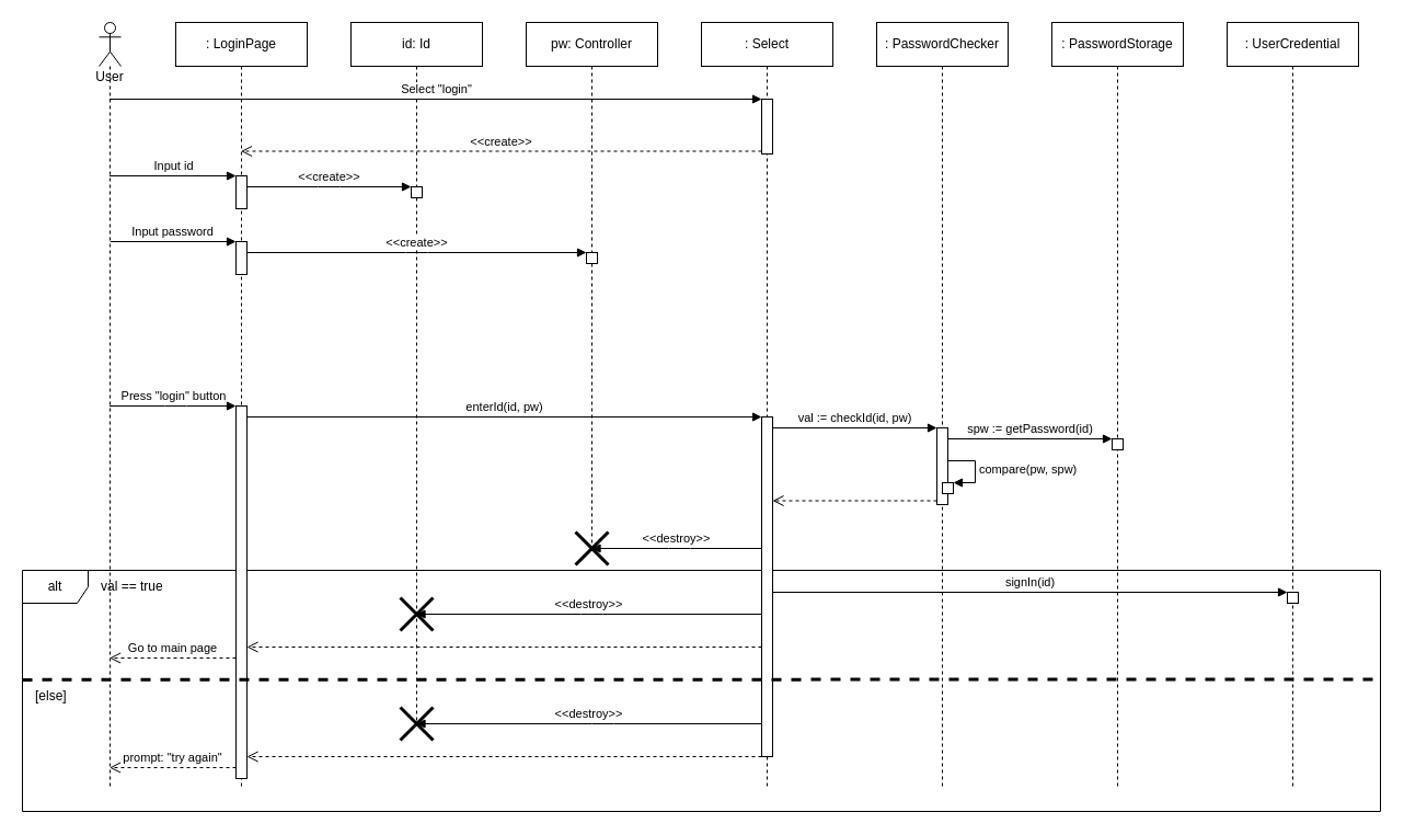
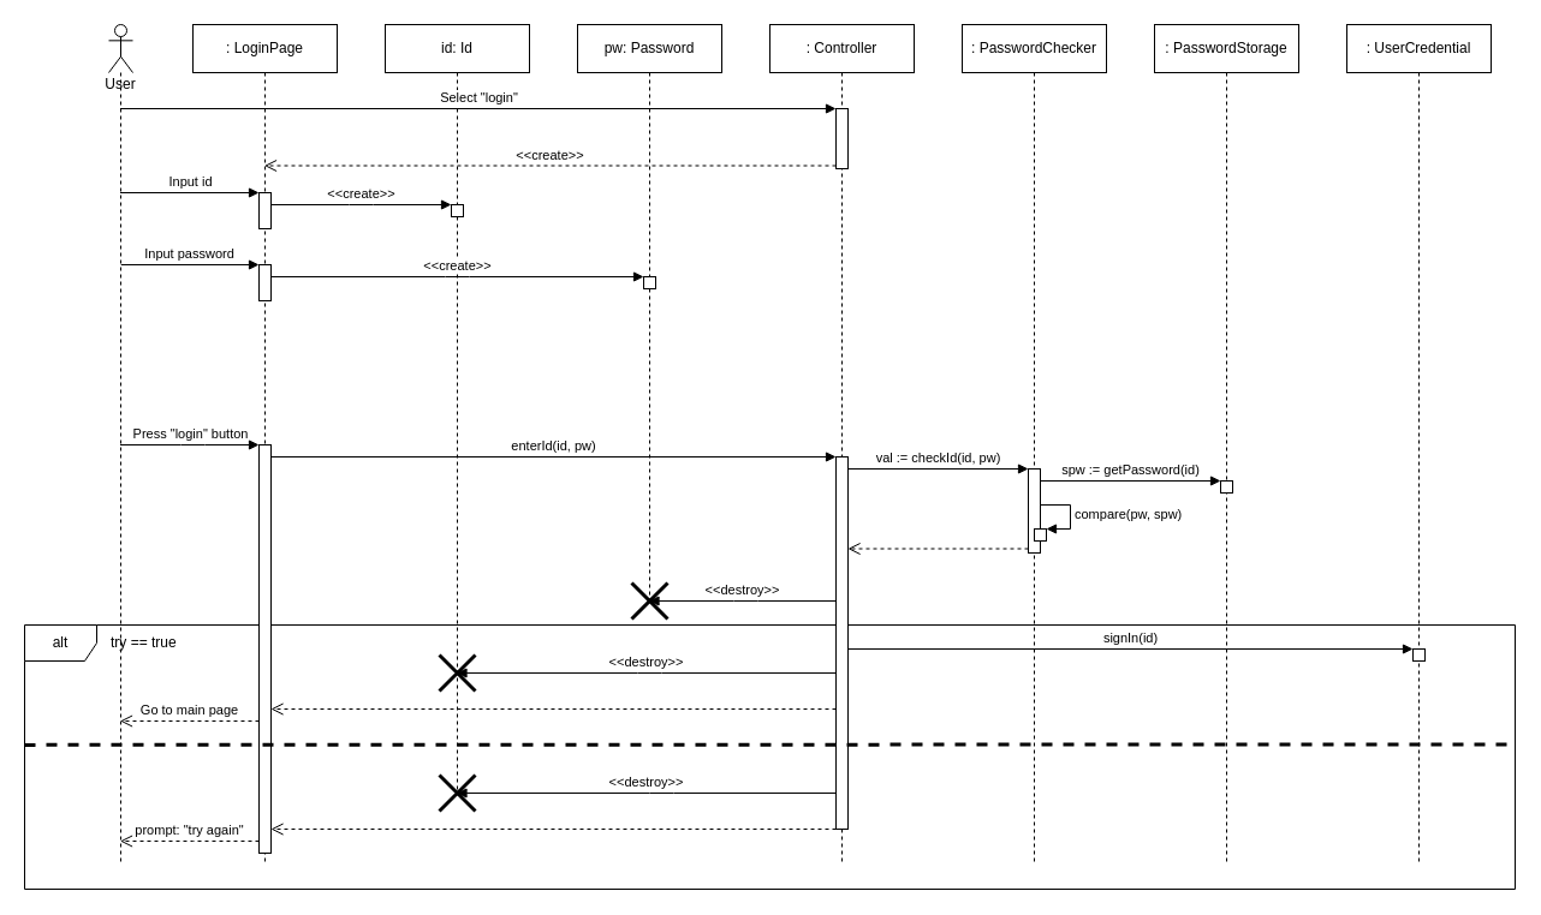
- <mxCell id="18" value="pw: Controller" style="shape=umlLifeline;perimeter=lifelinePerimeter;whiteSpace=wrap;html=1;container=1;collapsible=0;recursiveResize=0;outlineConnect=0;" parent="1" vertex="1"><mxGeometry x="480" y="20" width="120" height="480" as="geometry" /></mxCell>
+ <mxCell id="18" value="pw: Password" style="shape=umlLifeline;perimeter=lifelinePerimeter;whiteSpace=wrap;html=1;container=1;collapsible=0;recursiveResize=0;outlineConnect=0;" parent="1" vertex="1"><mxGeometry x="480" y="20" width="120" height="480" as="geometry" /></mxCell>
- <mxCell id="9" value="&lt;div&gt;: Select&lt;/div&gt;" style="shape=umlLifeline;perimeter=lifelinePerimeter;whiteSpace=wrap;html=1;container=1;collapsible=0;recursiveResize=0;outlineConnect=0;" parent="1" vertex="1"><mxGeometry x="640" y="20" width="120" height="700" as="geometry" /></mxCell>
+ <mxCell id="9" value="&lt;div&gt;: Controller&lt;/div&gt;" style="shape=umlLifeline;perimeter=lifelinePerimeter;whiteSpace=wrap;html=1;container=1;collapsible=0;recursiveResize=0;outlineConnect=0;" parent="1" vertex="1"><mxGeometry x="640" y="20" width="120" height="700" as="geometry" /></mxCell>
- <mxCell id="42" value="val == true" style="text;html=1;strokeColor=none;fillColor=none;align=left;verticalAlign=middle;whiteSpace=wrap;rounded=0;" parent="1" vertex="1"><mxGeometry x="90" y="520" width="60" height="30" as="geometry" /></mxCell>
+ <mxCell id="42" value="try == true" style="text;html=1;strokeColor=none;fillColor=none;align=left;verticalAlign=middle;whiteSpace=wrap;rounded=0;" parent="1" vertex="1"><mxGeometry x="90" y="520" width="60" height="30" as="geometry" /></mxCell>
- <mxCell id="44" value="[else]" style="text;html=1;strokeColor=none;fillColor=none;align=left;verticalAlign=middle;whiteSpace=wrap;rounded=0;" parent="1" vertex="1"><mxGeometry x="30" y="620" width="40" height="30" as="geometry" /></mxCell>
